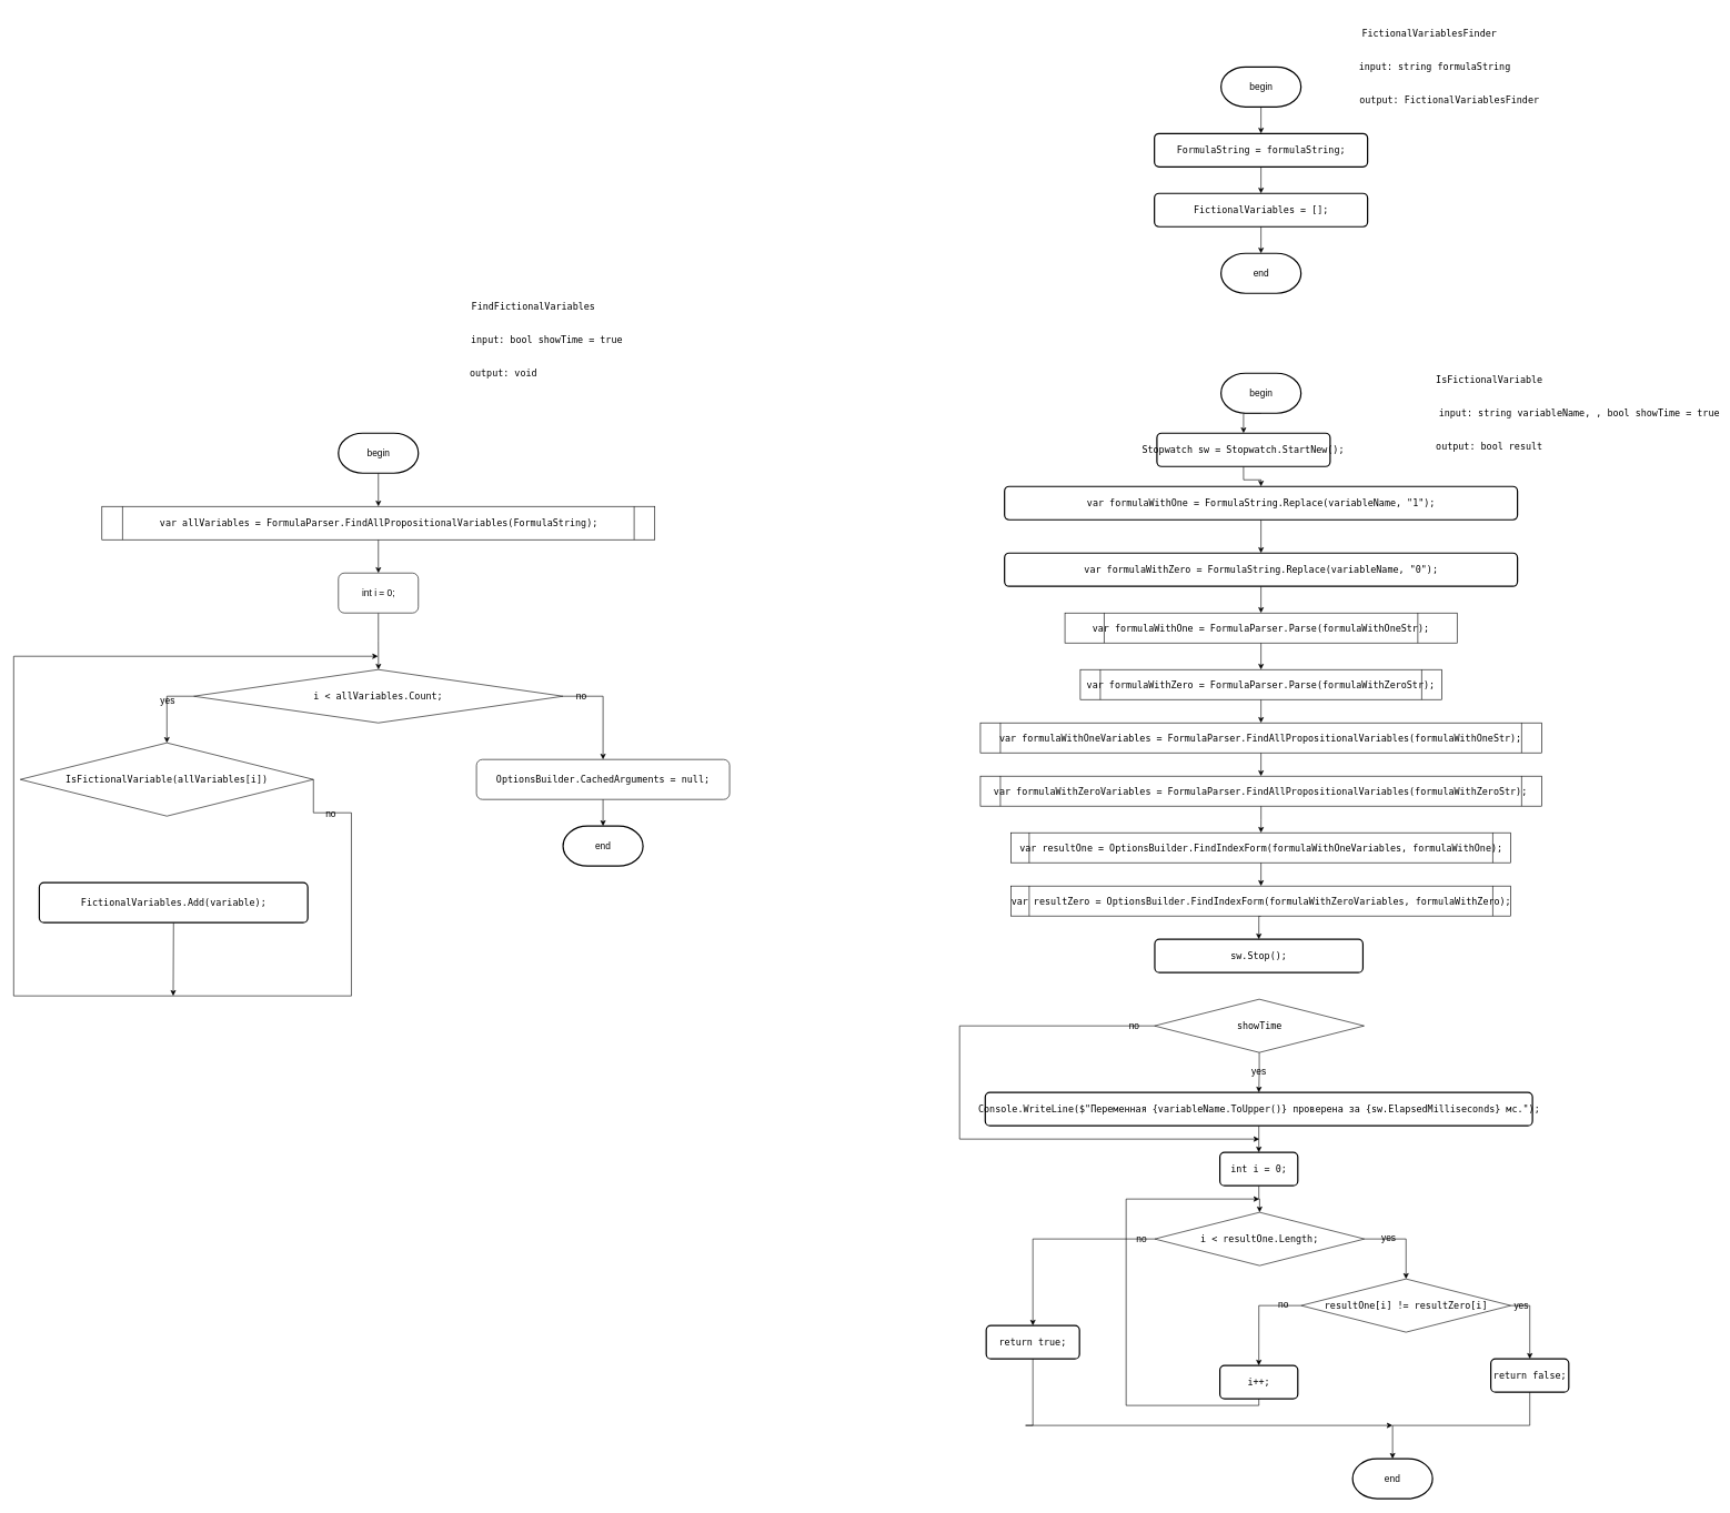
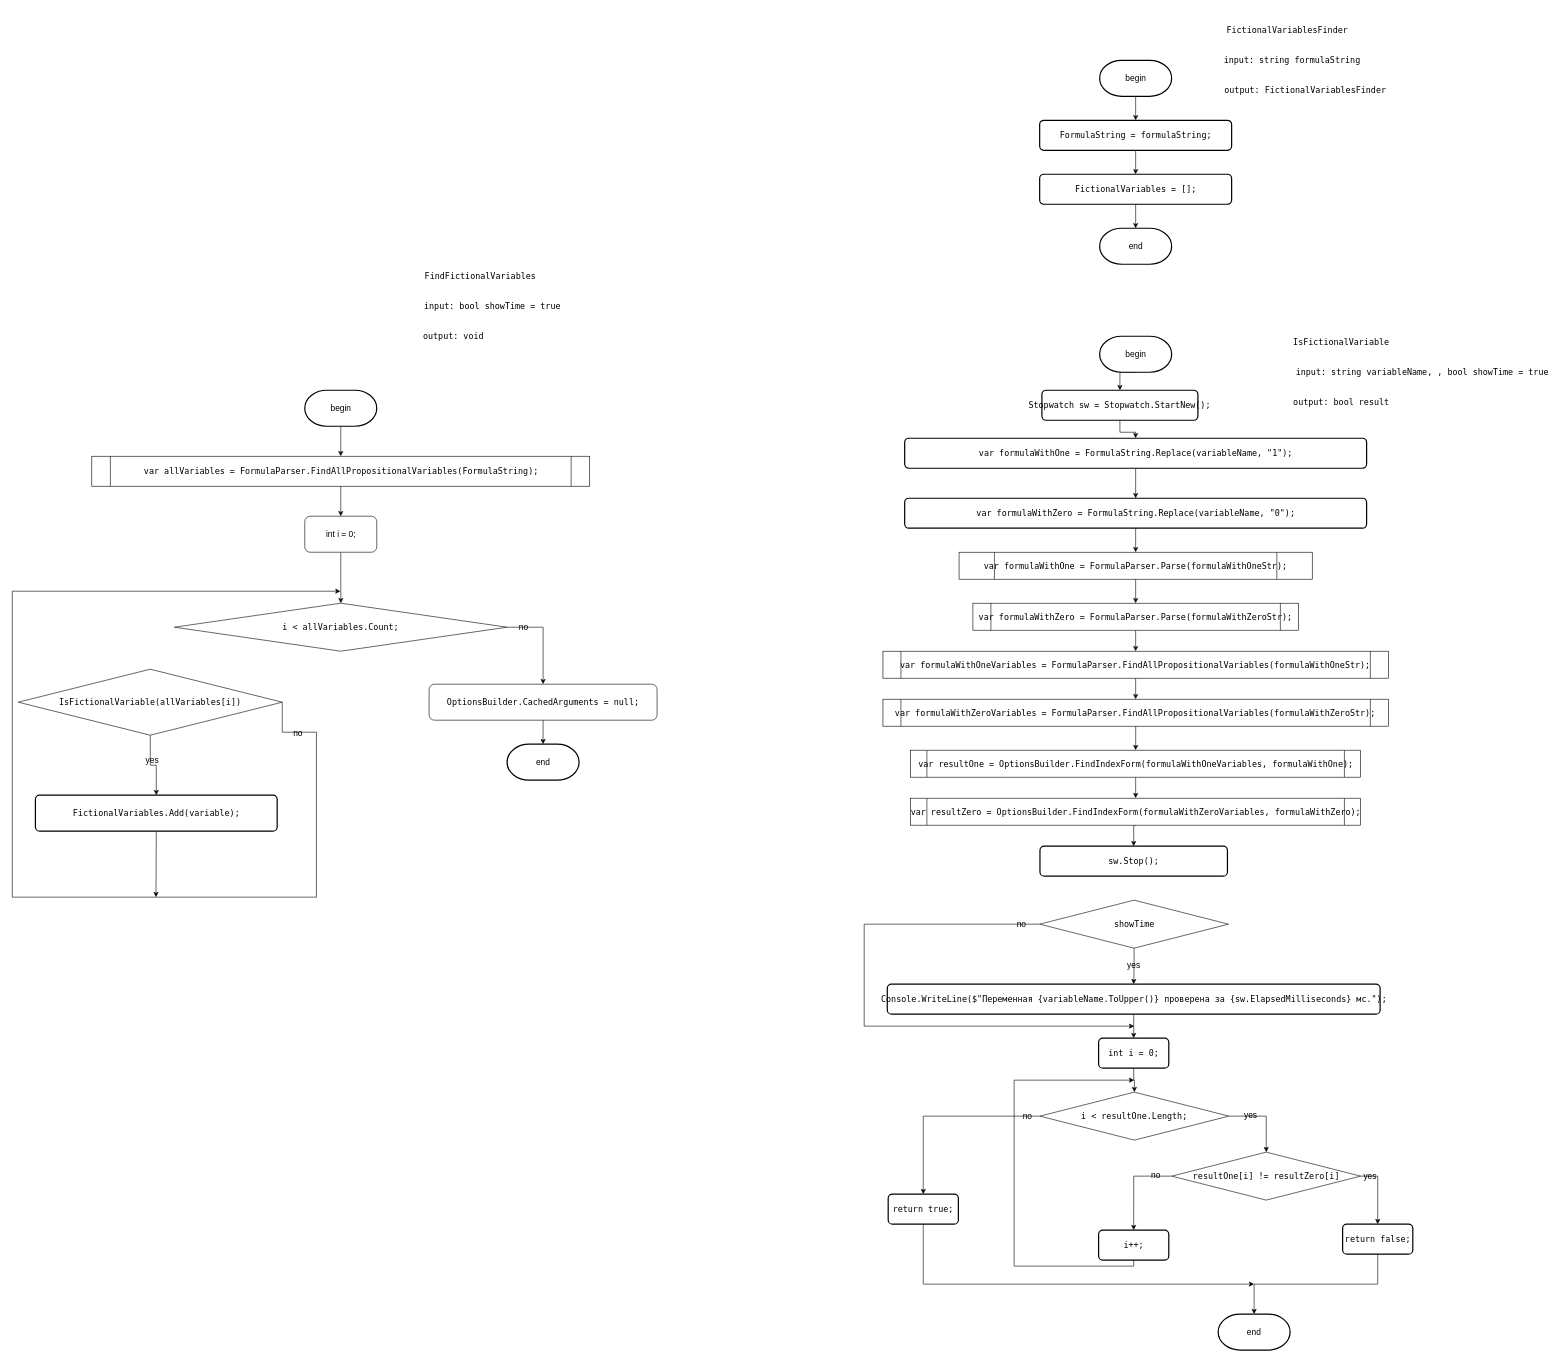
- <mxCell id="33" style="edgeStyle=orthogonalEdgeStyle;rounded=0;orthogonalLoop=1;jettySize=auto;html=1;exitX=0;exitY=0.5;exitDx=0;exitDy=0;fontSize=14;labelBackgroundColor=none;fontColor=#000000;" parent="1" source="37" target="42" edge="1"><mxGeometry relative="1" as="geometry" /></mxCell>
- <mxCell id="34" value="yes" style="edgeLabel;html=1;align=center;verticalAlign=middle;resizable=0;points=[];fontSize=14;labelBackgroundColor=none;fontColor=#000000;" parent="33" vertex="1" connectable="0"><mxGeometry x="-0.17" relative="1" as="geometry"><mxPoint y="1" as="offset" /></mxGeometry></mxCell>
+ <mxCell id="38" value="" style="edgeStyle=orthogonalEdgeStyle;rounded=0;orthogonalLoop=1;jettySize=auto;html=1;fontSize=14;labelBackgroundColor=none;fontColor=#000000;" parent="1" source="42" target="44" edge="1"><mxGeometry relative="1" as="geometry" /></mxCell>
+ <mxCell id="39" value="yes" style="edgeLabel;html=1;align=center;verticalAlign=middle;resizable=0;points=[];fontSize=14;labelBackgroundColor=none;fontColor=#000000;" parent="38" vertex="1" connectable="0"><mxGeometry x="-0.249" y="2" relative="1" as="geometry"><mxPoint as="offset" /></mxGeometry></mxCell>
- <mxCell id="80" value="&lt;div style=&quot;&quot;&gt;&lt;pre style=&quot;font-family: &amp;quot;JetBrains Mono&amp;quot;, monospace;&quot;&gt;&lt;span style=&quot;&quot;&gt;return &lt;/span&gt;&lt;span style=&quot;&quot;&gt;true&lt;/span&gt;;&lt;/pre&gt;&lt;/div&gt;" style="rounded=1;whiteSpace=wrap;html=1;absoluteArcSize=1;arcSize=14;strokeWidth=2;fontSize=14;labelBackgroundColor=none;fontColor=#000000;" parent="1" vertex="1"><mxGeometry x="1480" y="1990" width="140" height="50" as="geometry" /></mxCell>
+ <mxCell id="80" value="&lt;div style=&quot;&quot;&gt;&lt;pre style=&quot;font-family: &amp;quot;JetBrains Mono&amp;quot;, monospace;&quot;&gt;&lt;span style=&quot;&quot;&gt;return &lt;/span&gt;&lt;span style=&quot;&quot;&gt;true&lt;/span&gt;;&lt;/pre&gt;&lt;/div&gt;" style="rounded=1;whiteSpace=wrap;html=1;absoluteArcSize=1;arcSize=14;strokeWidth=2;fontSize=14;labelBackgroundColor=none;fontColor=#000000;" parent="1" vertex="1"><mxGeometry x="1480" y="1990" width="117" height="50" as="geometry" /></mxCell>
